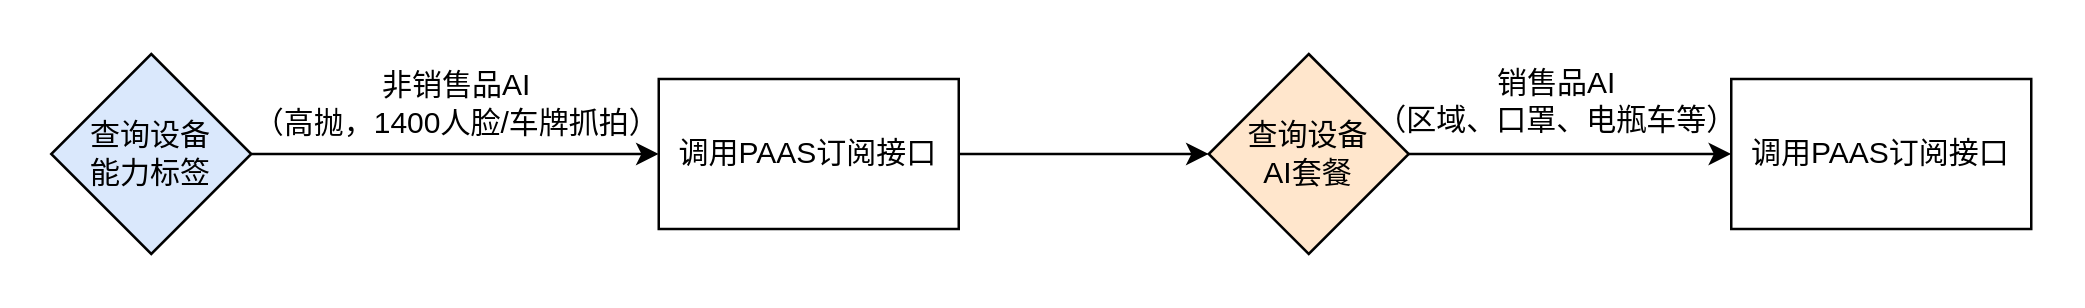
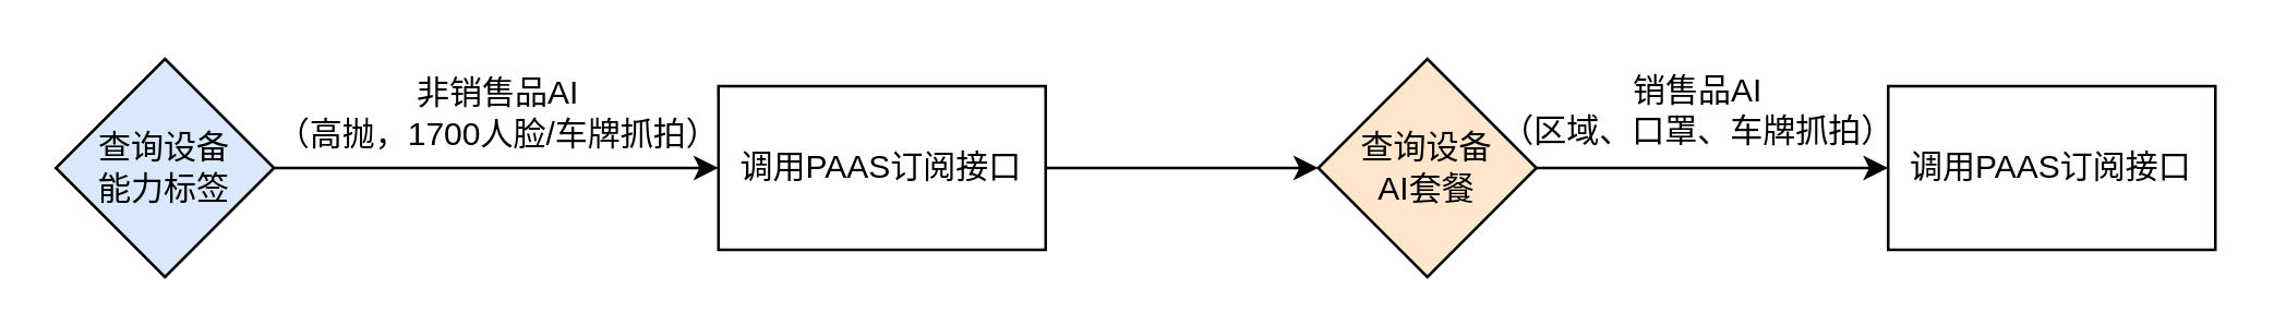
- <mxCell id="10" value="销售品AI&lt;br&gt;（区域、口罩、电瓶车等）" style="text;html=1;align=center;verticalAlign=middle;resizable=0;points=[];autosize=1;strokeColor=none;fillColor=none;" vertex="1" parent="1"><mxGeometry x="537" y="20" width="170" height="40" as="geometry" /></mxCell>
+ <mxCell id="10" value="销售品AI&lt;br&gt;（区域、口罩、车牌抓拍）" style="text;html=1;align=center;verticalAlign=middle;resizable=0;points=[];autosize=1;strokeColor=none;fillColor=none;" vertex="1" parent="1"><mxGeometry x="537" y="20" width="170" height="40" as="geometry" /></mxCell>
- <mxCell id="6" value="非销售品AI&lt;br&gt;（高抛，1400人脸/车牌抓拍）" style="text;html=1;align=center;verticalAlign=middle;resizable=0;points=[];autosize=1;strokeColor=none;fillColor=none;" vertex="1" parent="1"><mxGeometry x="87" y="21" width="190" height="40" as="geometry" /></mxCell>
+ <mxCell id="6" value="非销售品AI&lt;br&gt;（高抛，1700人脸/车牌抓拍）" style="text;html=1;align=center;verticalAlign=middle;resizable=0;points=[];autosize=1;strokeColor=none;fillColor=none;" vertex="1" parent="1"><mxGeometry x="87" y="21" width="190" height="40" as="geometry" /></mxCell>
